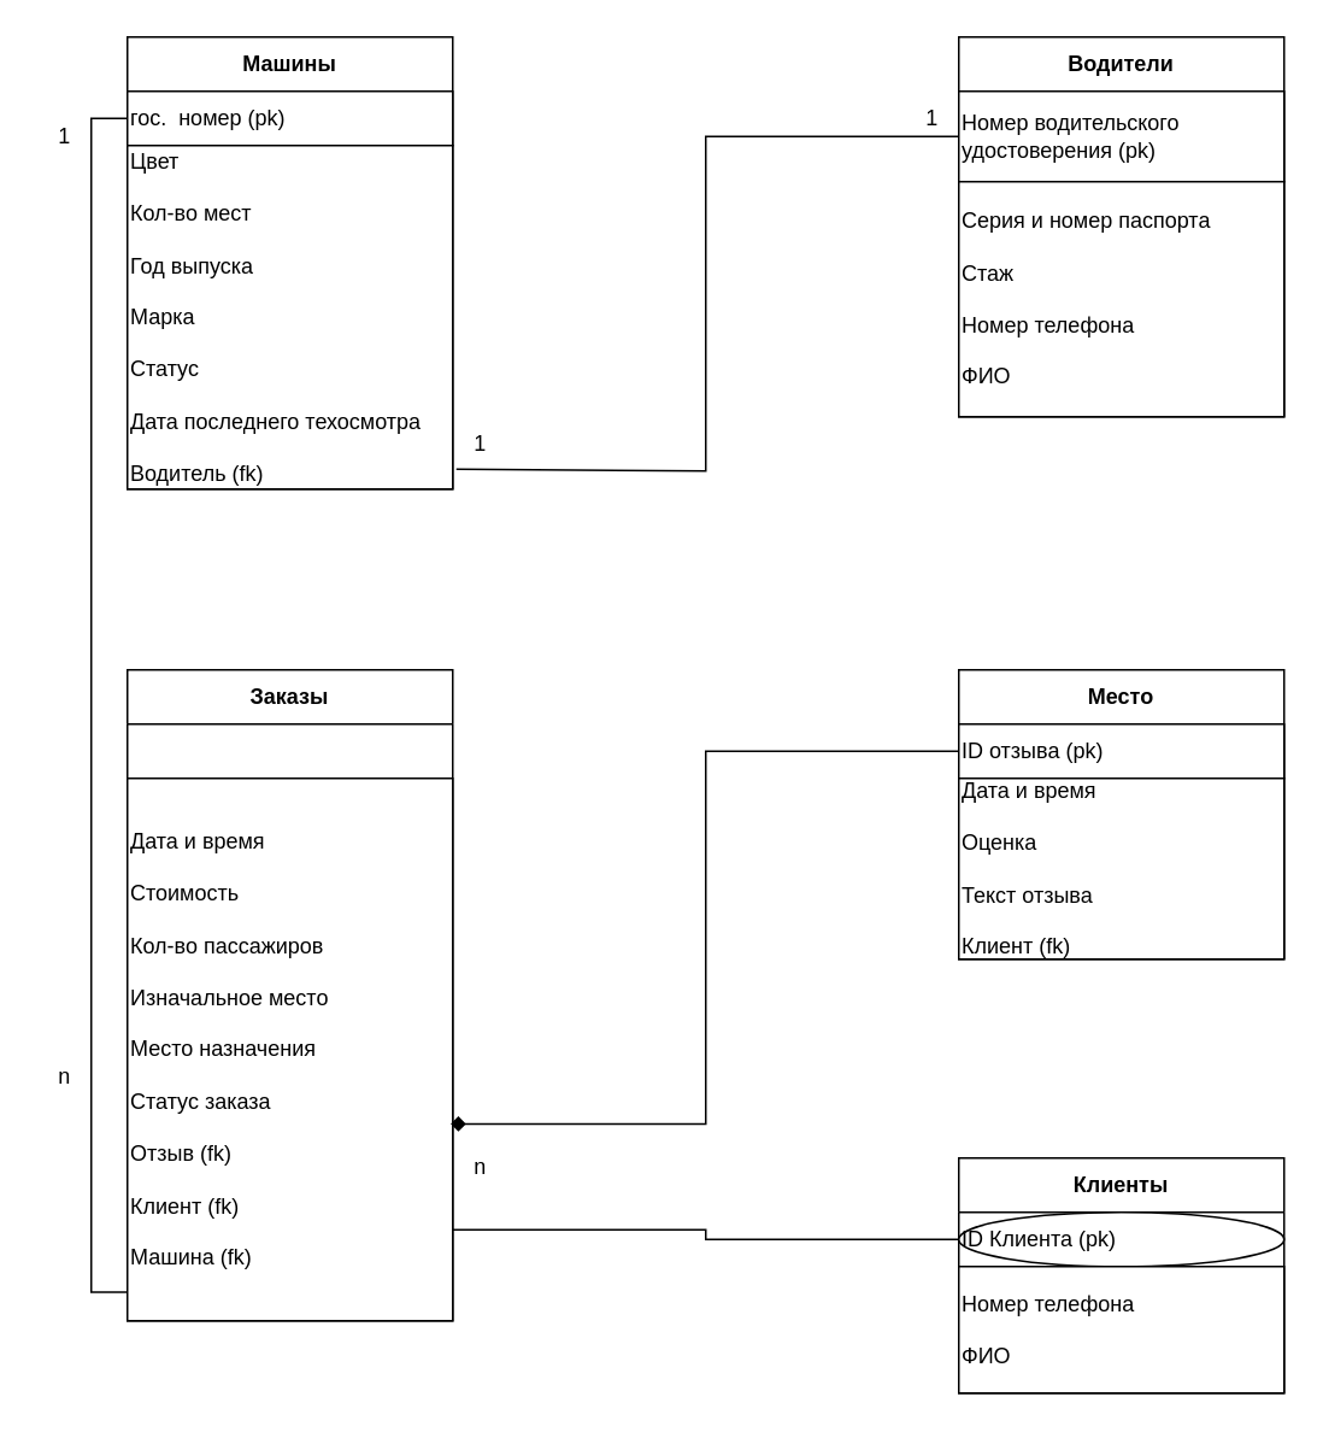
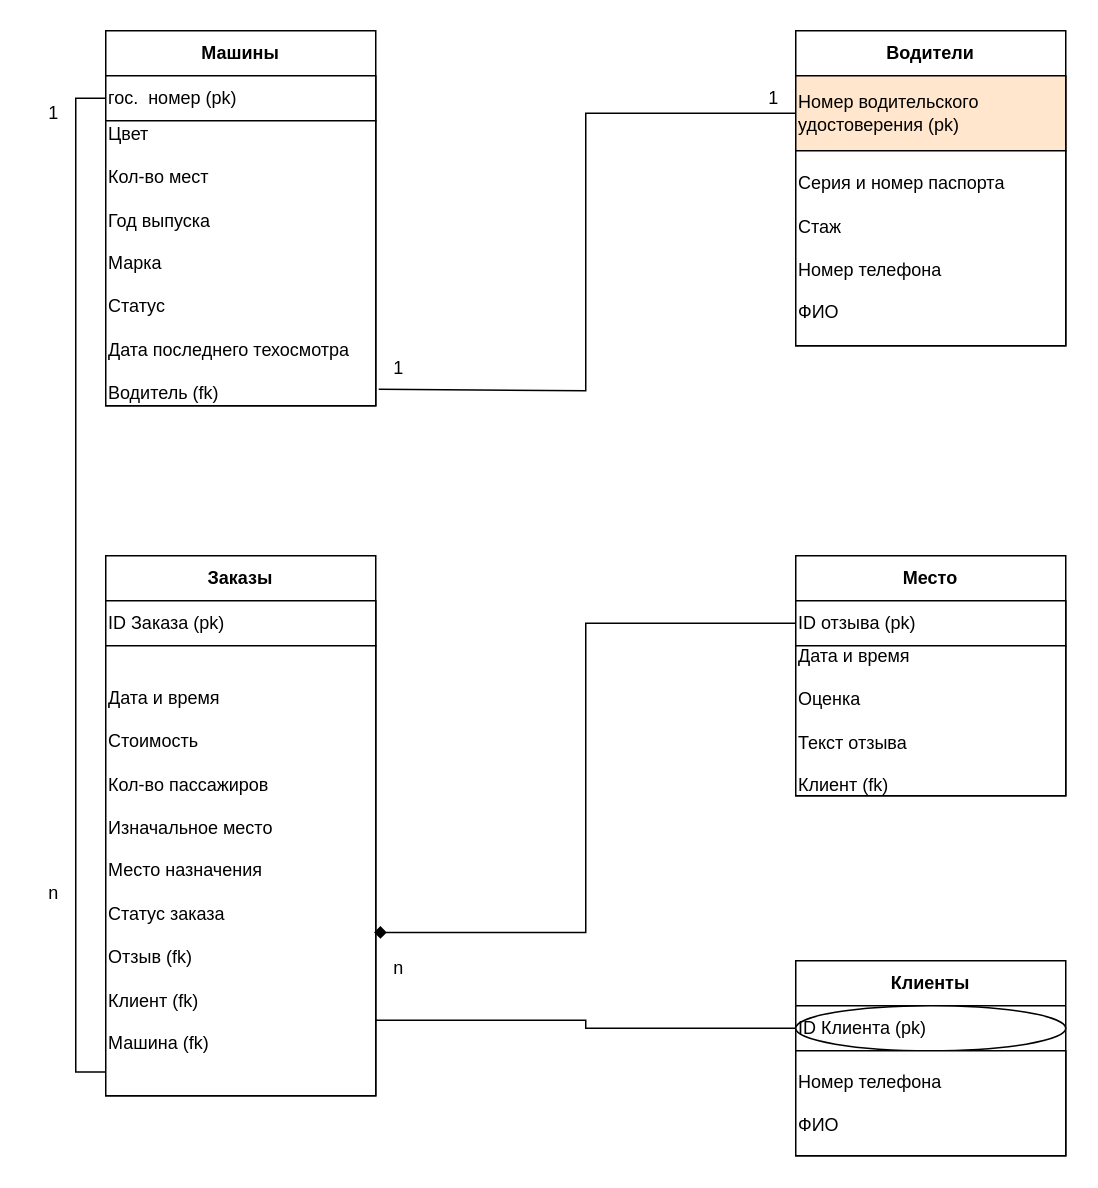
- <mxCell id="6" value="Номер водительского удостоверения (pk)" style="rounded=0;whiteSpace=wrap;html=1;align=left;" vertex="1" parent="5"><mxGeometry y="30" width="180" height="50" as="geometry" /></mxCell>
+ <mxCell id="6" value="Номер водительского удостоверения (pk)" style="rounded=0;whiteSpace=wrap;html=1;align=left;fillColor=#ffe6cc;" vertex="1" parent="5"><mxGeometry y="30" width="180" height="50" as="geometry" /></mxCell>
+ <mxCell id="9" value="ID Заказа (pk)" style="rounded=0;whiteSpace=wrap;html=1;align=left;" vertex="1" parent="8"><mxGeometry y="30" width="180" height="30" as="geometry" /></mxCell>
